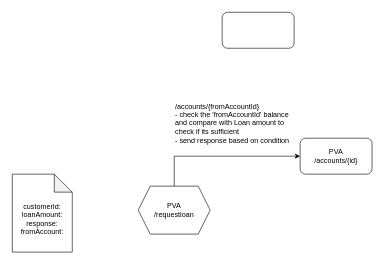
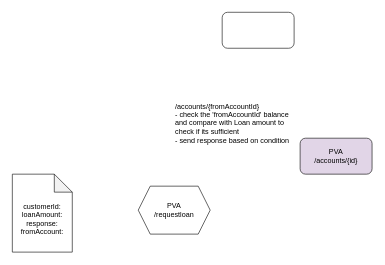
- <mxCell id="5" style="edgeStyle=orthogonalEdgeStyle;rounded=0;orthogonalLoop=1;jettySize=auto;html=1;exitX=0.5;exitY=0;exitDx=0;exitDy=0;entryX=0;entryY=0.5;entryDx=0;entryDy=0;" edge="1" parent="1" source="6" target="3"><mxGeometry relative="1" as="geometry" /></mxCell>
- <mxCell id="3" value="PVA&lt;div&gt;/accounts/{id}&lt;/div&gt;" style="rounded=1;whiteSpace=wrap;html=1;" vertex="1" parent="1"><mxGeometry x="500" y="230" width="120" height="60" as="geometry" /></mxCell>
+ <mxCell id="3" value="PVA&lt;div&gt;/accounts/{id}&lt;/div&gt;" style="rounded=1;whiteSpace=wrap;html=1;fillColor=#e1d5e7;" vertex="1" parent="1"><mxGeometry x="500" y="230" width="120" height="60" as="geometry" /></mxCell>
